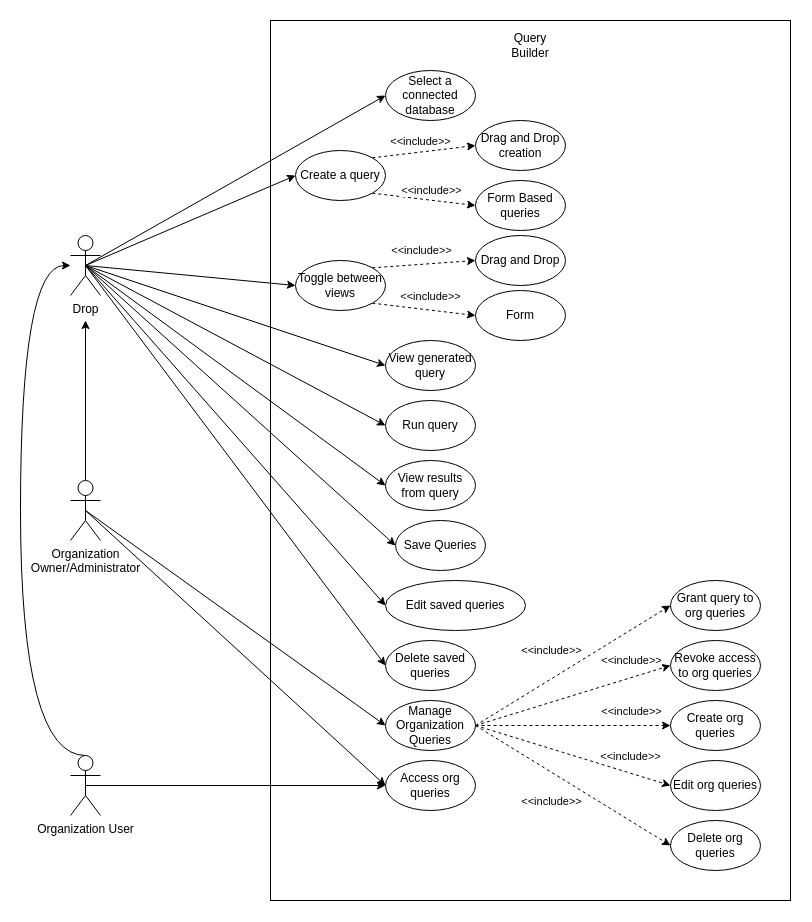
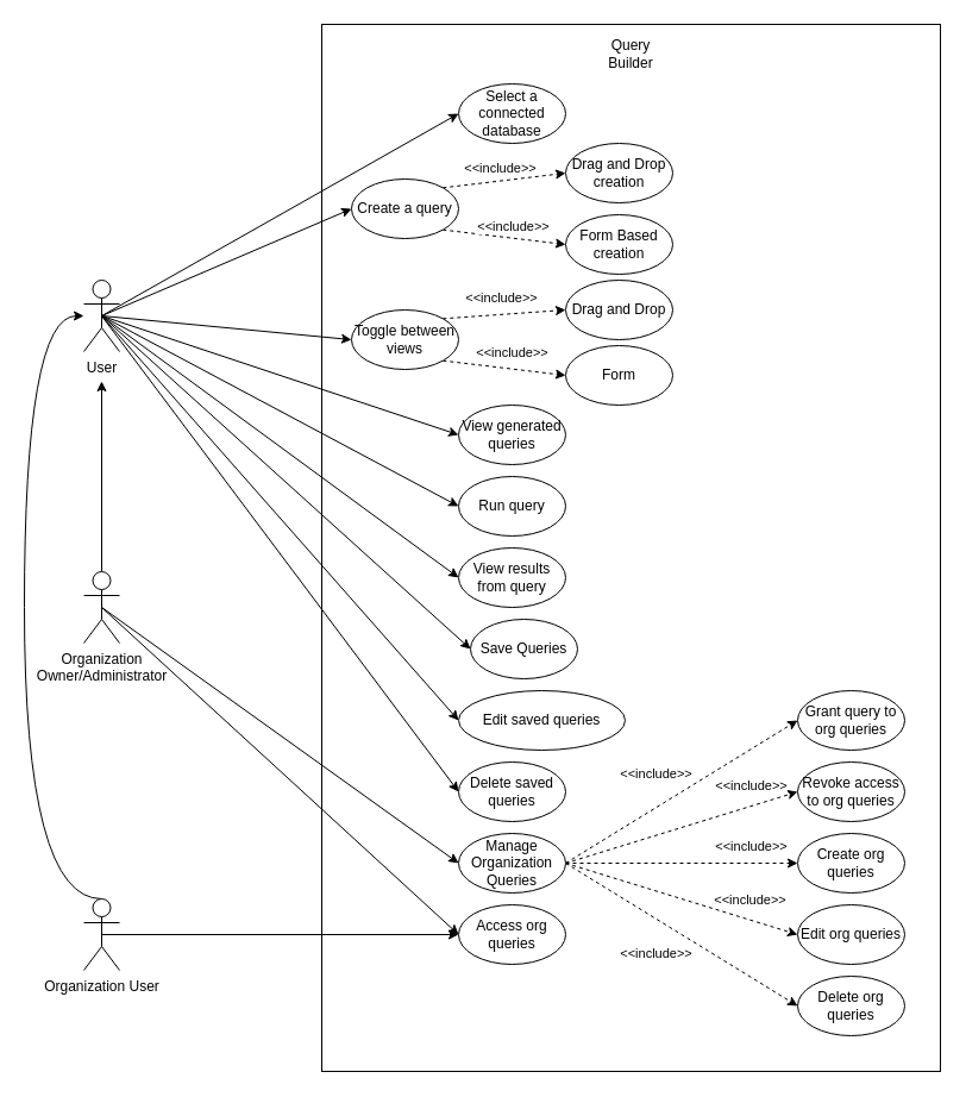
- <mxCell id="16" value="Form Based queries" style="ellipse;whiteSpace=wrap;html=1;" vertex="1" parent="1"><mxGeometry x="475" y="180" width="90" height="50" as="geometry" /></mxCell>
+ <mxCell id="16" value="Form Based creation" style="ellipse;whiteSpace=wrap;html=1;" vertex="1" parent="1"><mxGeometry x="475" y="180" width="90" height="50" as="geometry" /></mxCell>
- <mxCell id="12" value="Drop" style="shape=umlActor;verticalLabelPosition=bottom;verticalAlign=top;html=1;outlineConnect=0;" vertex="1" parent="1"><mxGeometry x="70" y="235" width="30" height="60" as="geometry" /></mxCell>
+ <mxCell id="12" value="User" style="shape=umlActor;verticalLabelPosition=bottom;verticalAlign=top;html=1;outlineConnect=0;" vertex="1" parent="1"><mxGeometry x="70" y="235" width="30" height="60" as="geometry" /></mxCell>
- <mxCell id="27" value="View generated query" style="ellipse;whiteSpace=wrap;html=1;" vertex="1" parent="1"><mxGeometry x="385" y="340" width="90" height="50" as="geometry" /></mxCell>
+ <mxCell id="27" value="View generated queries" style="ellipse;whiteSpace=wrap;html=1;" vertex="1" parent="1"><mxGeometry x="385" y="340" width="90" height="50" as="geometry" /></mxCell>
